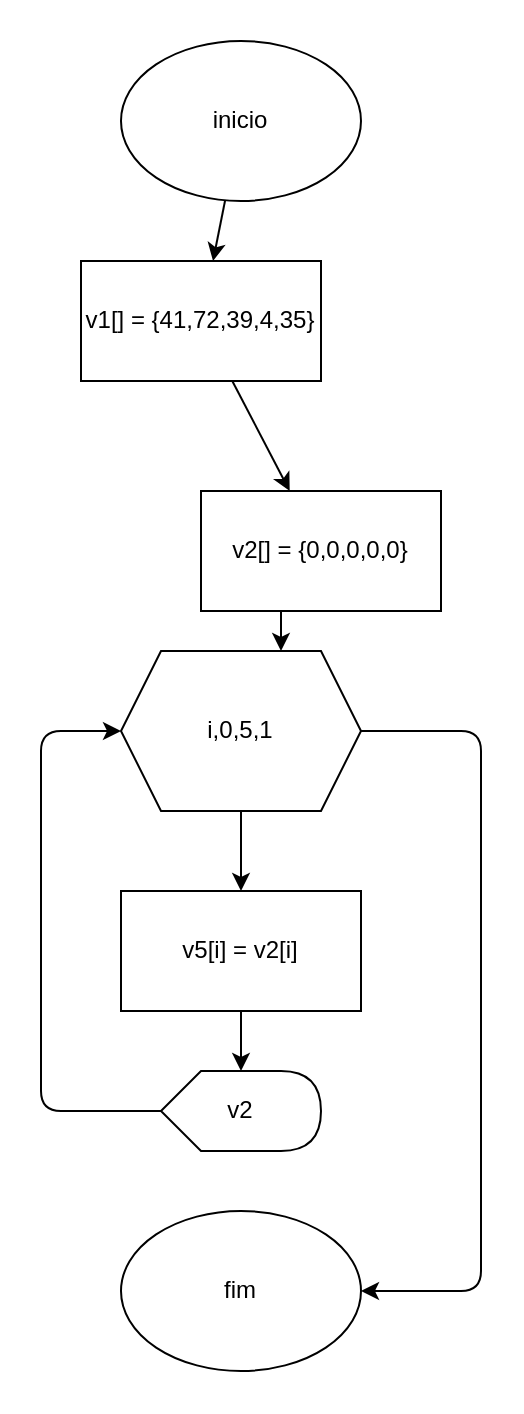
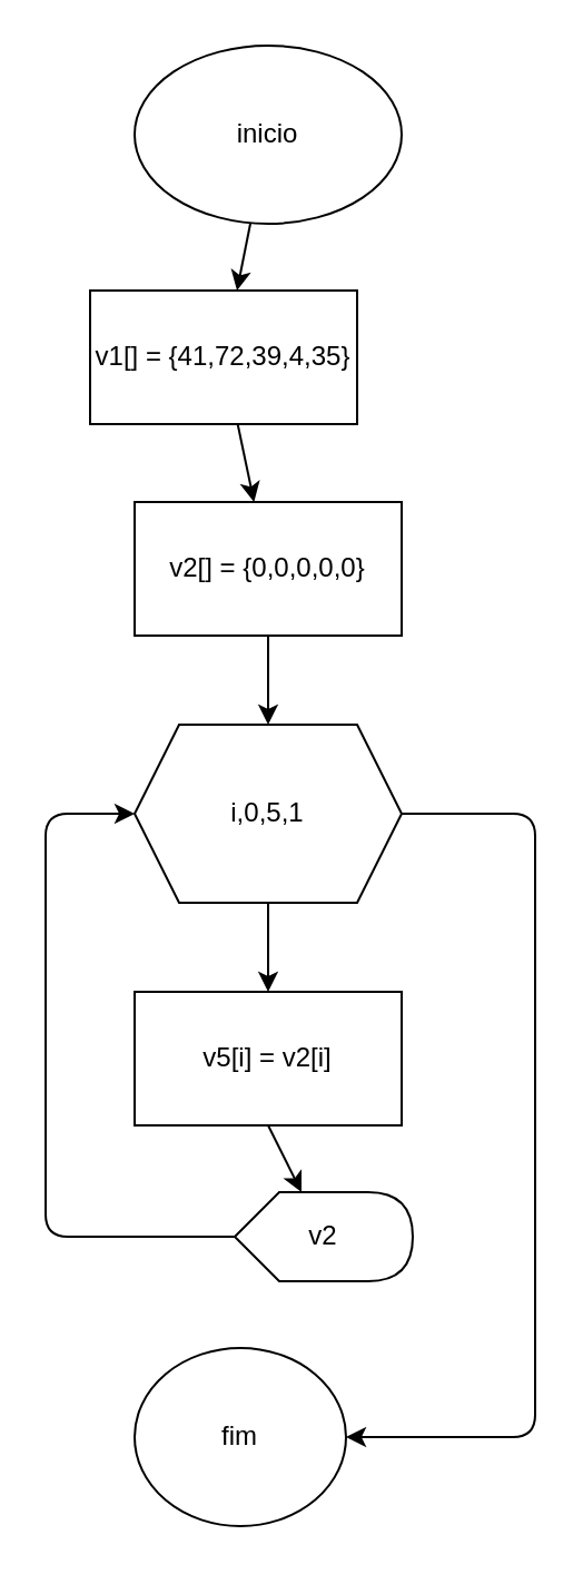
- <mxCell id="7" value="v2[] = {0,0,0,0,0}" style="whiteSpace=wrap;html=1;" parent="1" vertex="1"><mxGeometry x="100" y="245" width="120" height="60" as="geometry" /></mxCell>
+ <mxCell id="7" value="v2[] = {0,0,0,0,0}" style="whiteSpace=wrap;html=1;" parent="1" vertex="1"><mxGeometry x="60" y="225" width="120" height="60" as="geometry" /></mxCell>
- <mxCell id="10" value="v2" style="shape=display;whiteSpace=wrap;html=1;" parent="1" vertex="1"><mxGeometry x="80" y="535" width="80" height="40" as="geometry" /></mxCell>
+ <mxCell id="10" value="v2" style="shape=display;whiteSpace=wrap;html=1;" parent="1" vertex="1"><mxGeometry x="105" y="535" width="80" height="40" as="geometry" /></mxCell>
- <mxCell id="11" value="fim" style="ellipse;whiteSpace=wrap;html=1;" parent="1" vertex="1"><mxGeometry x="60" y="605" width="120" height="80" as="geometry" /></mxCell>
+ <mxCell id="11" value="fim" style="ellipse;whiteSpace=wrap;html=1;" parent="1" vertex="1"><mxGeometry x="60" y="605" width="95" height="80" as="geometry" /></mxCell>
